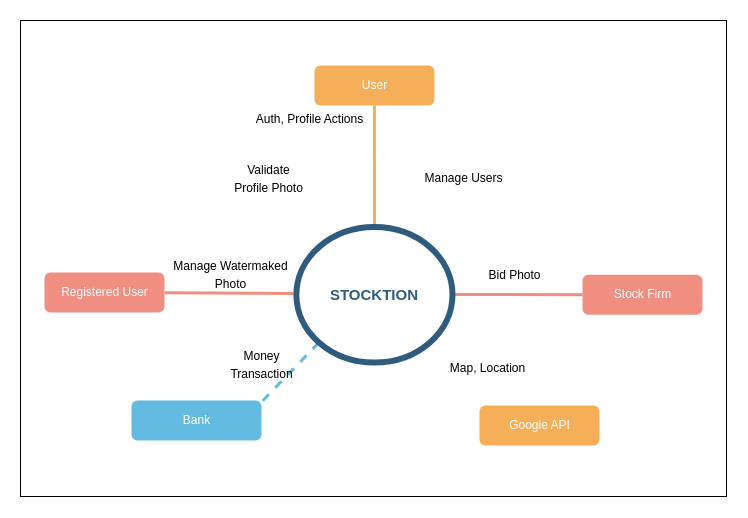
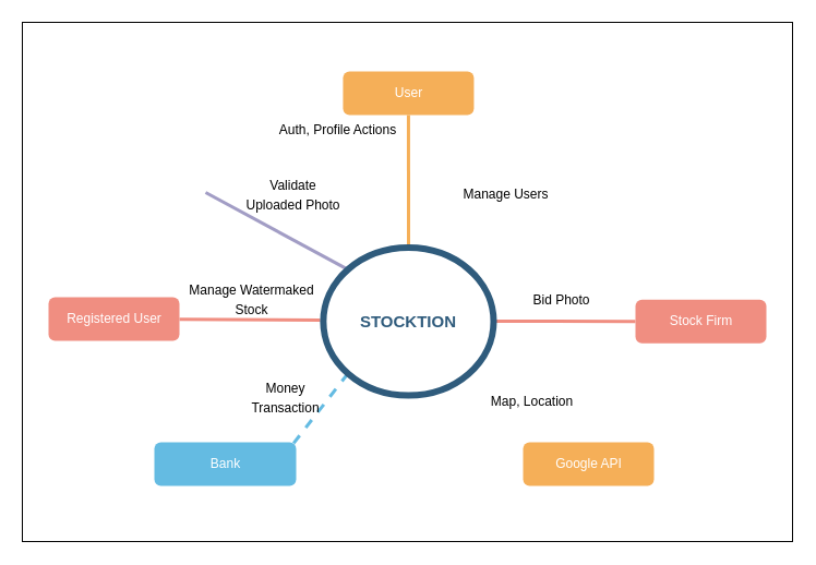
- <mxCell id="18" value="&lt;span style=&quot;font-size: 12px;&quot;&gt;Validate &lt;br&gt;Profile Photo&lt;/span&gt;" style="text;html=1;align=center;verticalAlign=middle;resizable=0;points=[];autosize=1;strokeColor=none;fillColor=none;fontSize=15;fontColor=#000000;" parent="1" vertex="1"><mxGeometry x="216" y="153" width="104" height="48" as="geometry" /></mxCell>
+ <mxCell id="18" value="&lt;span style=&quot;font-size: 12px;&quot;&gt;Validate &lt;br&gt;Uploaded Photo&lt;/span&gt;" style="text;html=1;align=center;verticalAlign=middle;resizable=0;points=[];autosize=1;strokeColor=none;fillColor=none;fontSize=15;fontColor=#000000;" parent="1" vertex="1"><mxGeometry x="216" y="153" width="104" height="48" as="geometry" /></mxCell>
+ <mxCell id="12" value="" style="edgeStyle=none;endArrow=none;strokeWidth=3;strokeColor=#A29DC5;html=1;fontSize=12;exitX=0;exitY=0;exitDx=0;exitDy=0;entryX=0.85;entryY=0.575;entryDx=0;entryDy=0;entryPerimeter=0;" parent="1" source="19" target="11" edge="1"><mxGeometry x="-1273.12" y="618.55" width="100" height="100" as="geometry"><mxPoint x="235" y="232" as="sourcePoint" /><mxPoint x="-2063.12" y="-753.45" as="targetPoint" /></mxGeometry></mxCell>
- <mxCell id="15" value="&lt;span style=&quot;font-size: 12px;&quot;&gt;Manage&amp;nbsp;Watermaked &lt;br&gt;Photo&lt;/span&gt;" style="text;html=1;align=center;verticalAlign=middle;resizable=0;points=[];autosize=1;strokeColor=none;fillColor=none;fontSize=15;fontColor=#000000;" parent="1" vertex="1"><mxGeometry x="163.88" y="249" width="132" height="48" as="geometry" /></mxCell>
+ <mxCell id="15" value="&lt;span style=&quot;font-size: 12px;&quot;&gt;Manage&amp;nbsp;Watermaked &lt;br&gt;Stock&lt;/span&gt;" style="text;html=1;align=center;verticalAlign=middle;resizable=0;points=[];autosize=1;strokeColor=none;fillColor=none;fontSize=15;fontColor=#000000;" parent="1" vertex="1"><mxGeometry x="163.88" y="249" width="132" height="48" as="geometry" /></mxCell>
- <mxCell id="5" value="Bank" style="rounded=1;fillColor=#64BBE2;strokeColor=none;strokeWidth=3;shadow=0;html=1;fontColor=#FFFFFF;fontSize=12;" parent="1" vertex="1"><mxGeometry x="131" y="400" width="130" height="40" as="geometry" /></mxCell>
+ <mxCell id="5" value="Bank" style="rounded=1;fillColor=#64BBE2;strokeColor=none;strokeWidth=3;shadow=0;html=1;fontColor=#FFFFFF;fontSize=12;" parent="1" vertex="1"><mxGeometry x="141" y="405" width="130" height="40" as="geometry" /></mxCell>
